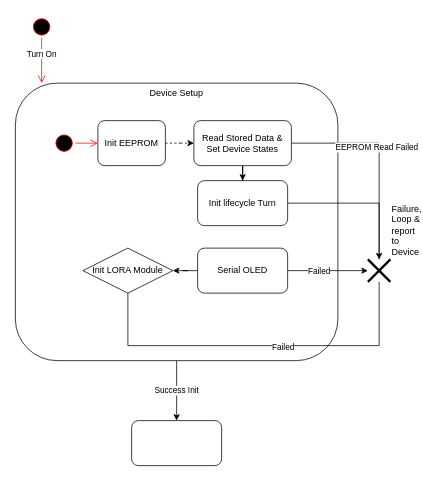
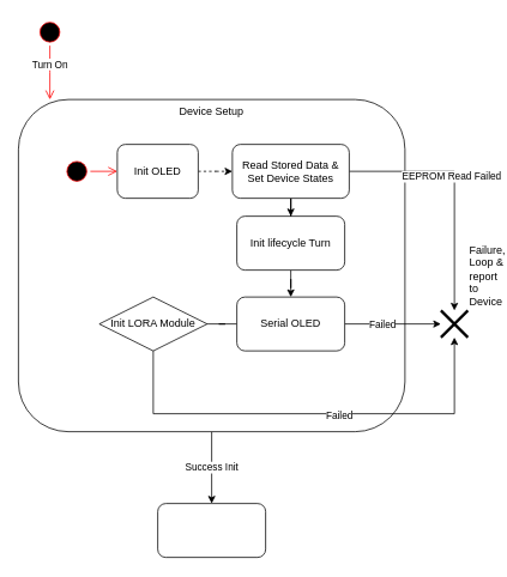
- <mxCell id="9" value="Init EEPROM" style="rounded=1;whiteSpace=wrap;html=1;" vertex="1" parent="1"><mxGeometry x="130" y="160" width="90" height="60" as="geometry" /></mxCell>
+ <mxCell id="9" value="Init OLED" style="rounded=1;whiteSpace=wrap;html=1;" vertex="1" parent="1"><mxGeometry x="130" y="160" width="90" height="60" as="geometry" /></mxCell>
- <mxCell id="10" value="" style="edgeStyle=orthogonalEdgeStyle;rounded=0;orthogonalLoop=1;jettySize=auto;html=1;" edge="1" parent="1" source="11" target="19"><mxGeometry relative="1" as="geometry" /></mxCell>
+ <mxCell id="10" value="" style="edgeStyle=orthogonalEdgeStyle;rounded=0;orthogonalLoop=1;jettySize=auto;html=1;" edge="1" parent="1" source="11" target="15"><mxGeometry relative="1" as="geometry" /></mxCell>
- <mxCell id="20" style="edgeStyle=orthogonalEdgeStyle;rounded=0;orthogonalLoop=1;jettySize=auto;html=1;endArrow=none;" edge="1" parent="1" source="23" target="19"><mxGeometry relative="1" as="geometry" /></mxCell>
+ <mxCell id="20" style="edgeStyle=orthogonalEdgeStyle;rounded=0;orthogonalLoop=1;jettySize=auto;html=1;" edge="1" parent="1" source="23" target="19"><mxGeometry relative="1" as="geometry" /></mxCell>
- <mxCell id="12" value="" style="edgeStyle=orthogonalEdgeStyle;rounded=0;orthogonalLoop=1;jettySize=auto;html=1;" edge="1" parent="1" source="15" target="18"><mxGeometry relative="1" as="geometry" /></mxCell>
+ <mxCell id="12" value="" style="edgeStyle=orthogonalEdgeStyle;rounded=0;orthogonalLoop=1;jettySize=auto;html=1;endArrow=none;" edge="1" parent="1" source="15" target="18"><mxGeometry relative="1" as="geometry" /></mxCell>
- <mxCell id="16" style="edgeStyle=orthogonalEdgeStyle;rounded=0;orthogonalLoop=1;jettySize=auto;html=1;endArrow=none;" edge="1" parent="1" source="18" target="19"><mxGeometry relative="1" as="geometry"><Array as="points"><mxPoint x="170" y="460" /><mxPoint x="505" y="460" /></Array></mxGeometry></mxCell>
+ <mxCell id="16" style="edgeStyle=orthogonalEdgeStyle;rounded=0;orthogonalLoop=1;jettySize=auto;html=1;" edge="1" parent="1" source="18" target="19"><mxGeometry relative="1" as="geometry"><Array as="points"><mxPoint x="170" y="460" /><mxPoint x="505" y="460" /></Array></mxGeometry></mxCell>
